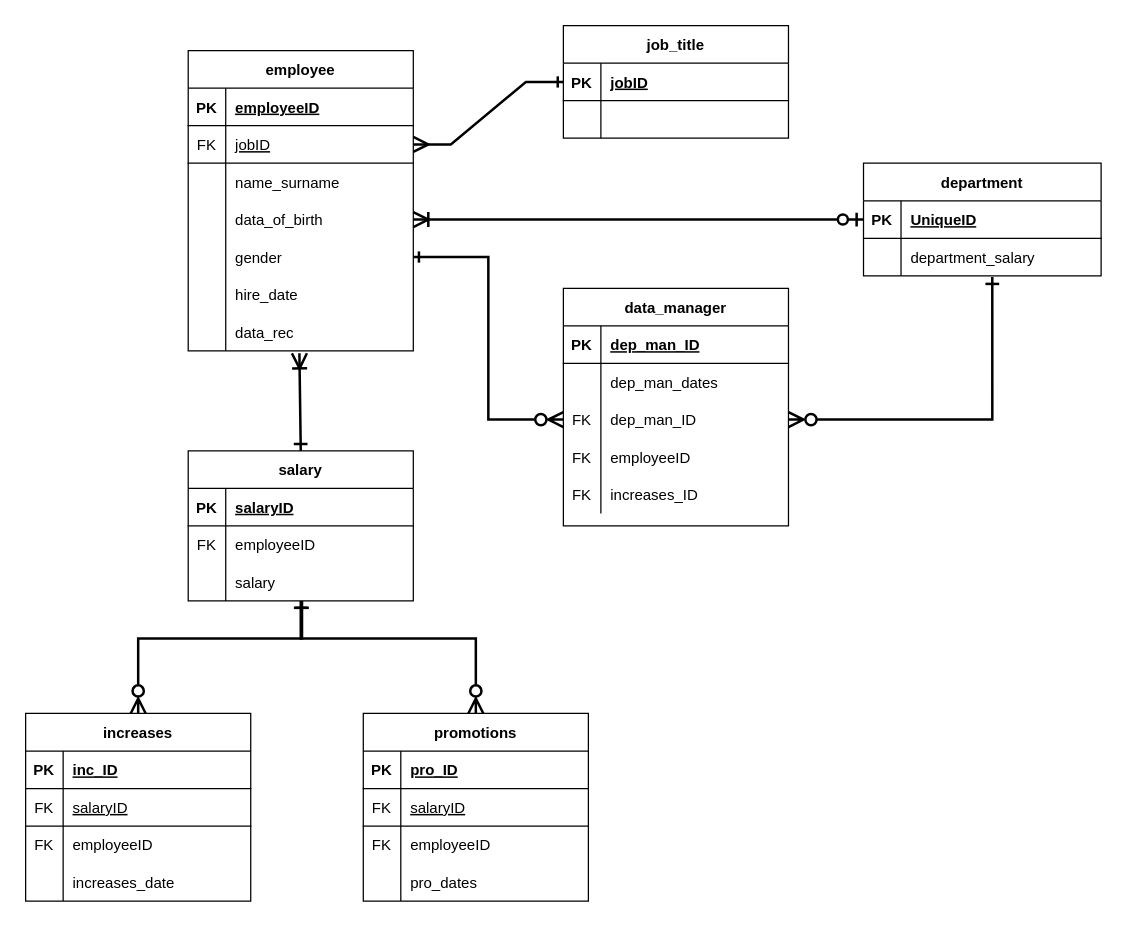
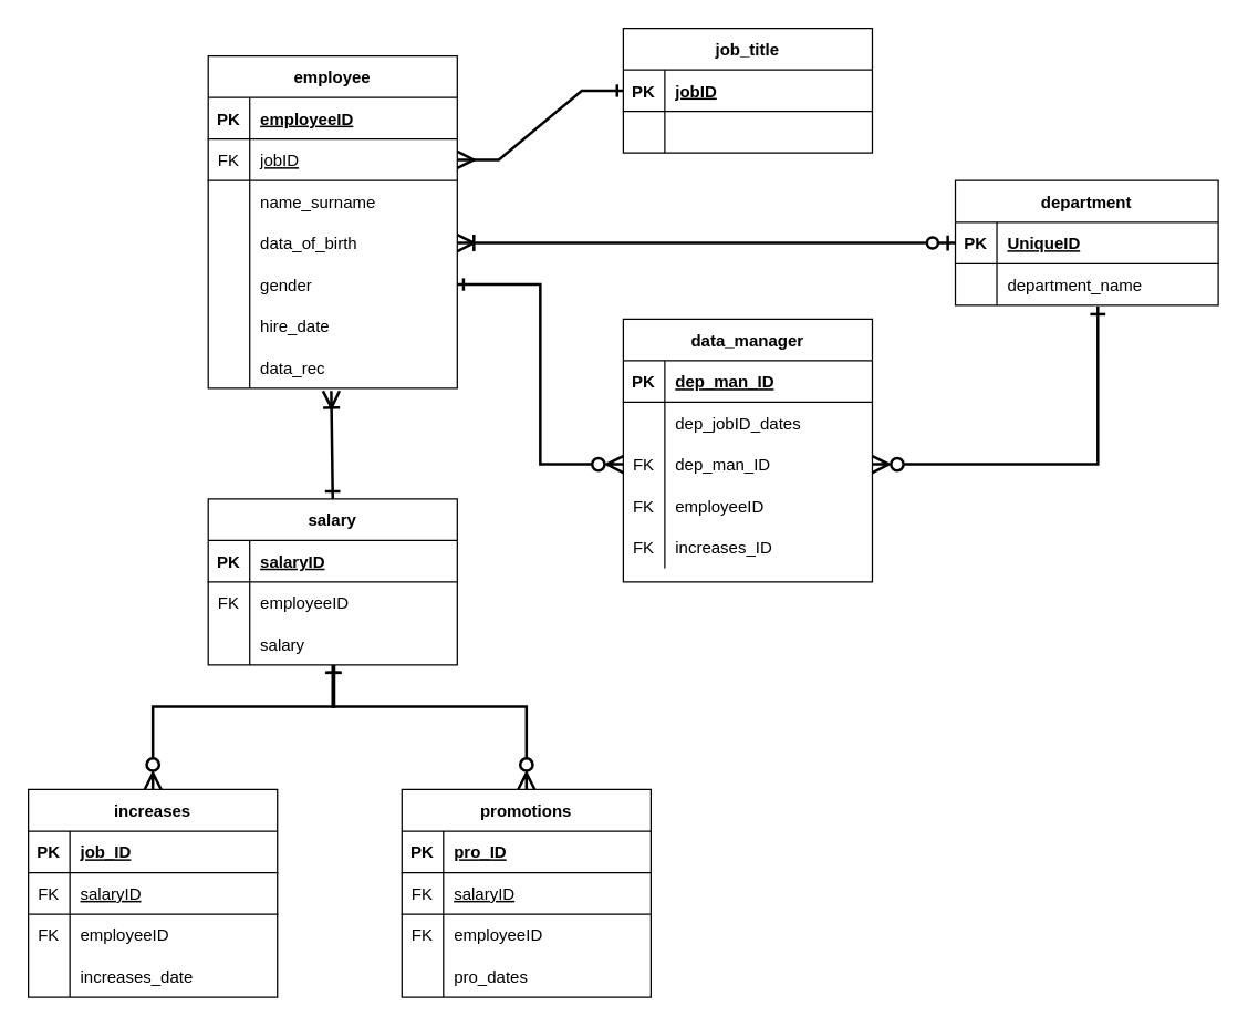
- <mxCell id="8" value="department_salary" style="shape=partialRectangle;connectable=0;fillColor=none;top=0;left=0;bottom=0;right=0;align=left;spacingLeft=6;overflow=hidden;" vertex="1" parent="6"><mxGeometry x="30" width="160" height="30" as="geometry"><mxRectangle width="160" height="30" as="alternateBounds" /></mxGeometry></mxCell>
+ <mxCell id="8" value="department_name" style="shape=partialRectangle;connectable=0;fillColor=none;top=0;left=0;bottom=0;right=0;align=left;spacingLeft=6;overflow=hidden;" vertex="1" parent="6"><mxGeometry x="30" width="160" height="30" as="geometry"><mxRectangle width="160" height="30" as="alternateBounds" /></mxGeometry></mxCell>
- <mxCell id="48" value="dep_man_dates" style="shape=partialRectangle;connectable=0;fillColor=none;top=0;left=0;bottom=0;right=0;align=left;spacingLeft=6;overflow=hidden;" vertex="1" parent="46"><mxGeometry x="30" width="150" height="30" as="geometry"><mxRectangle width="150" height="30" as="alternateBounds" /></mxGeometry></mxCell>
+ <mxCell id="48" value="dep_jobID_dates" style="shape=partialRectangle;connectable=0;fillColor=none;top=0;left=0;bottom=0;right=0;align=left;spacingLeft=6;overflow=hidden;" vertex="1" parent="46"><mxGeometry x="30" width="150" height="30" as="geometry"><mxRectangle width="150" height="30" as="alternateBounds" /></mxGeometry></mxCell>
- <mxCell id="74" value="inc_ID" style="shape=partialRectangle;connectable=0;fillColor=none;top=0;left=0;bottom=0;right=0;align=left;spacingLeft=6;fontStyle=5;overflow=hidden;strokeWidth=1;" vertex="1" parent="72"><mxGeometry x="30" width="150" height="30" as="geometry"><mxRectangle width="150" height="30" as="alternateBounds" /></mxGeometry></mxCell>
+ <mxCell id="74" value="job_ID" style="shape=partialRectangle;connectable=0;fillColor=none;top=0;left=0;bottom=0;right=0;align=left;spacingLeft=6;fontStyle=5;overflow=hidden;strokeWidth=1;" vertex="1" parent="72"><mxGeometry x="30" width="150" height="30" as="geometry"><mxRectangle width="150" height="30" as="alternateBounds" /></mxGeometry></mxCell>
